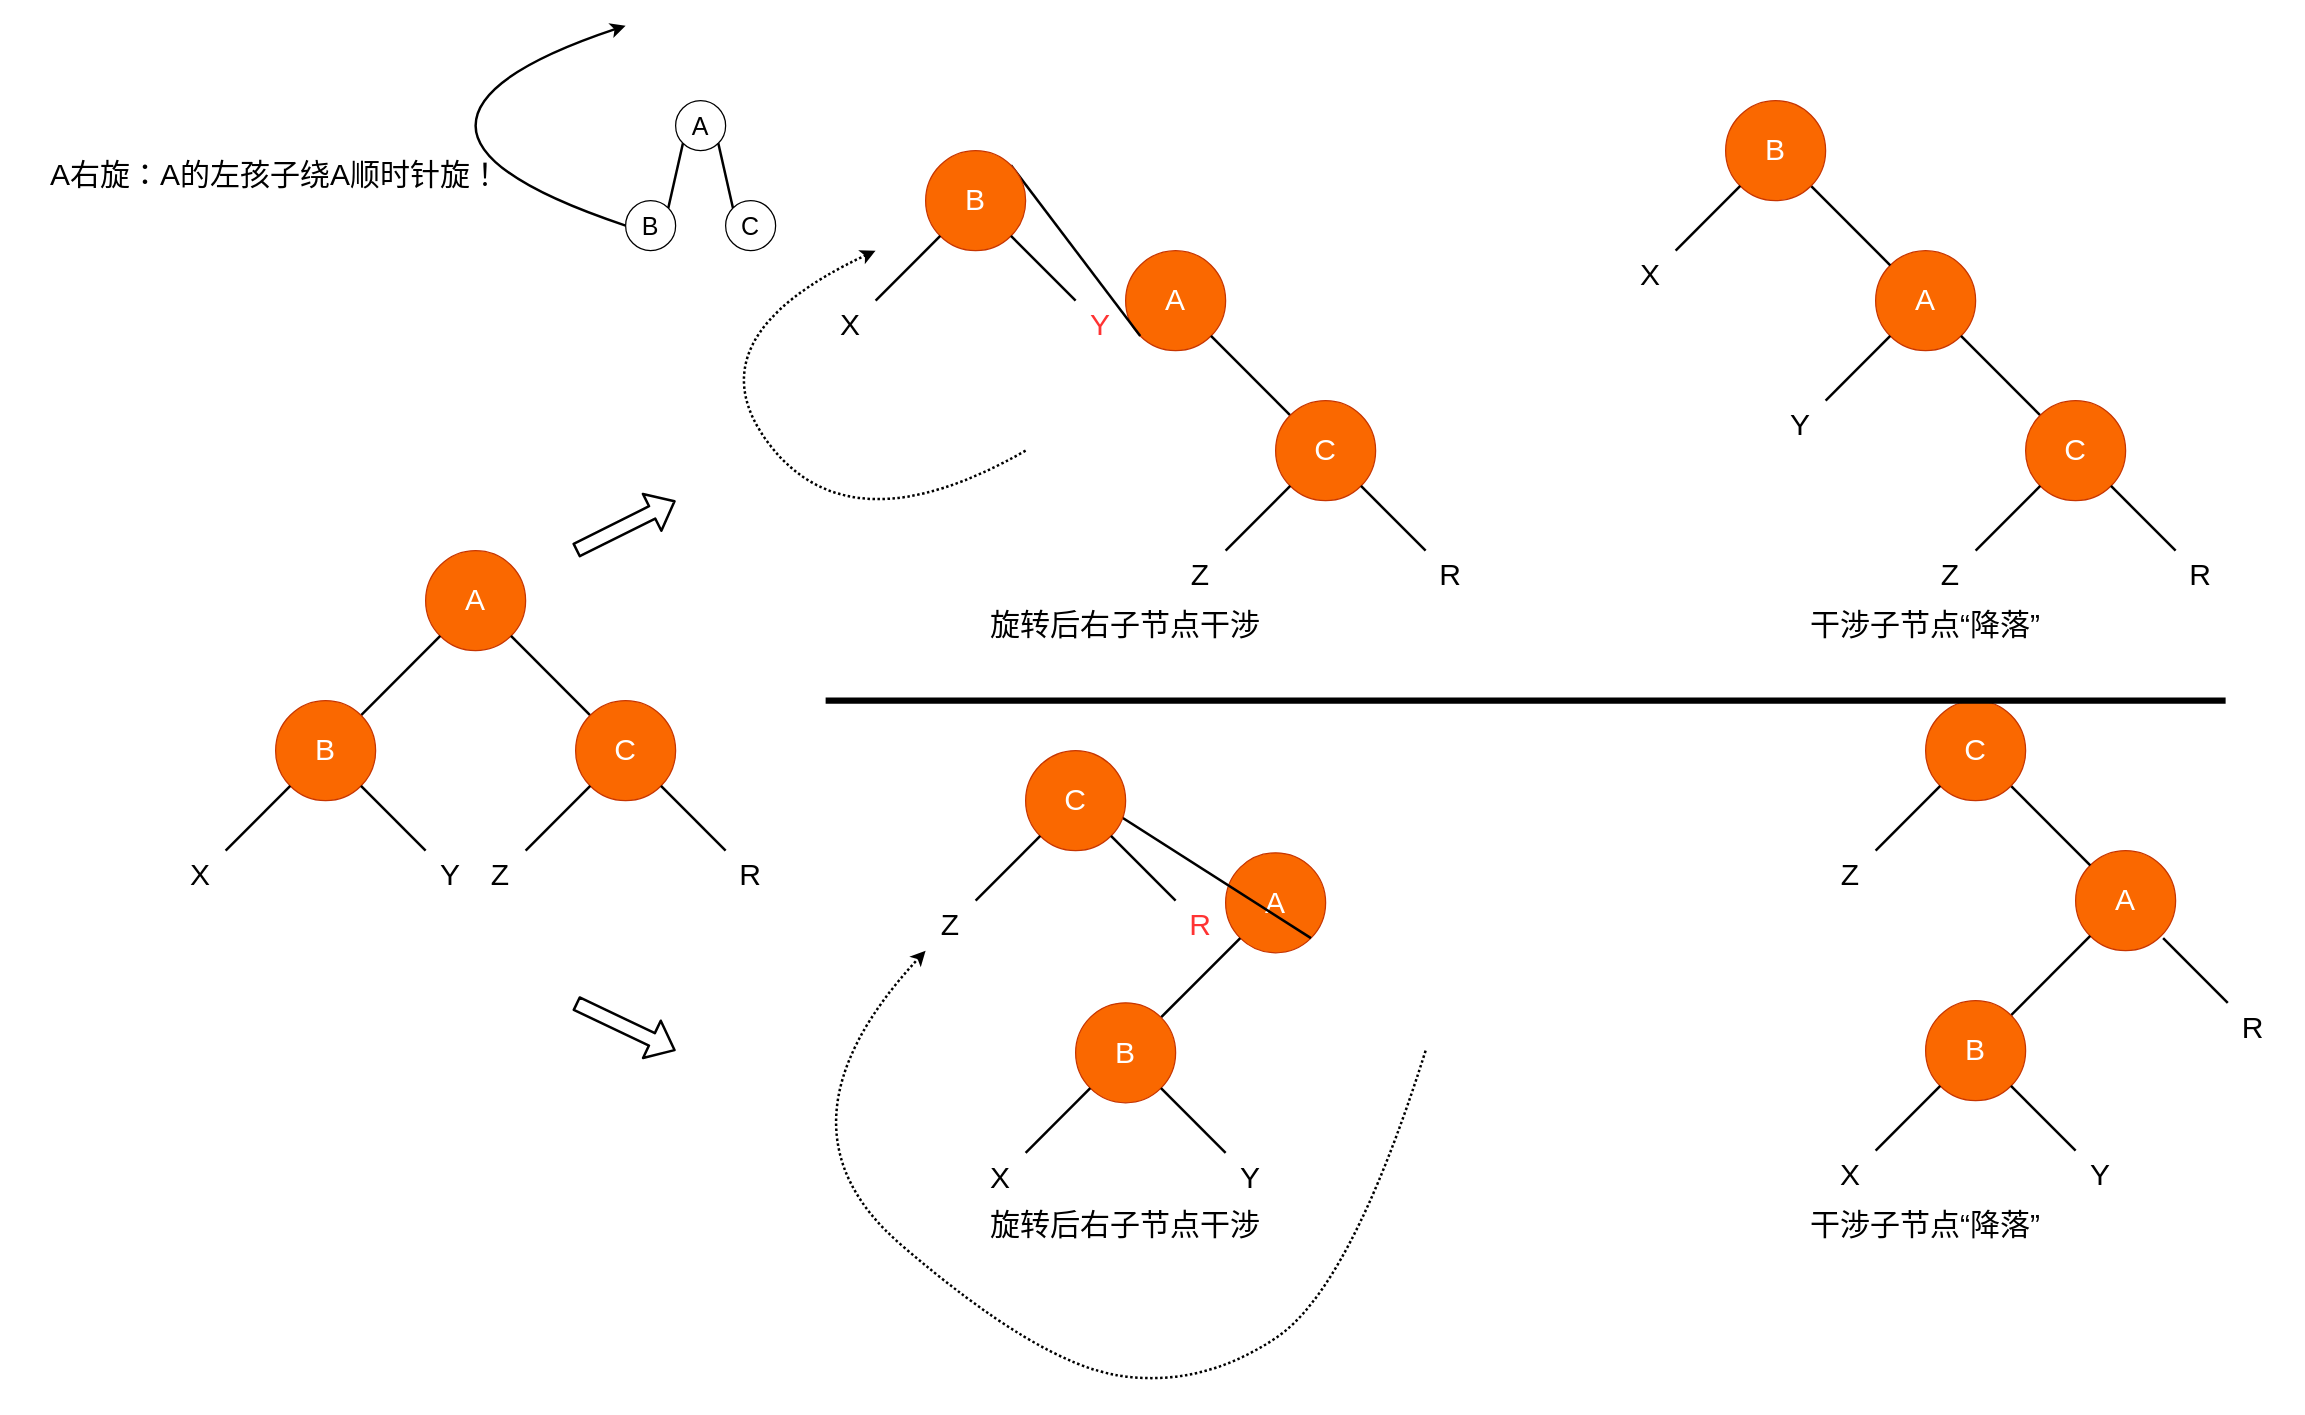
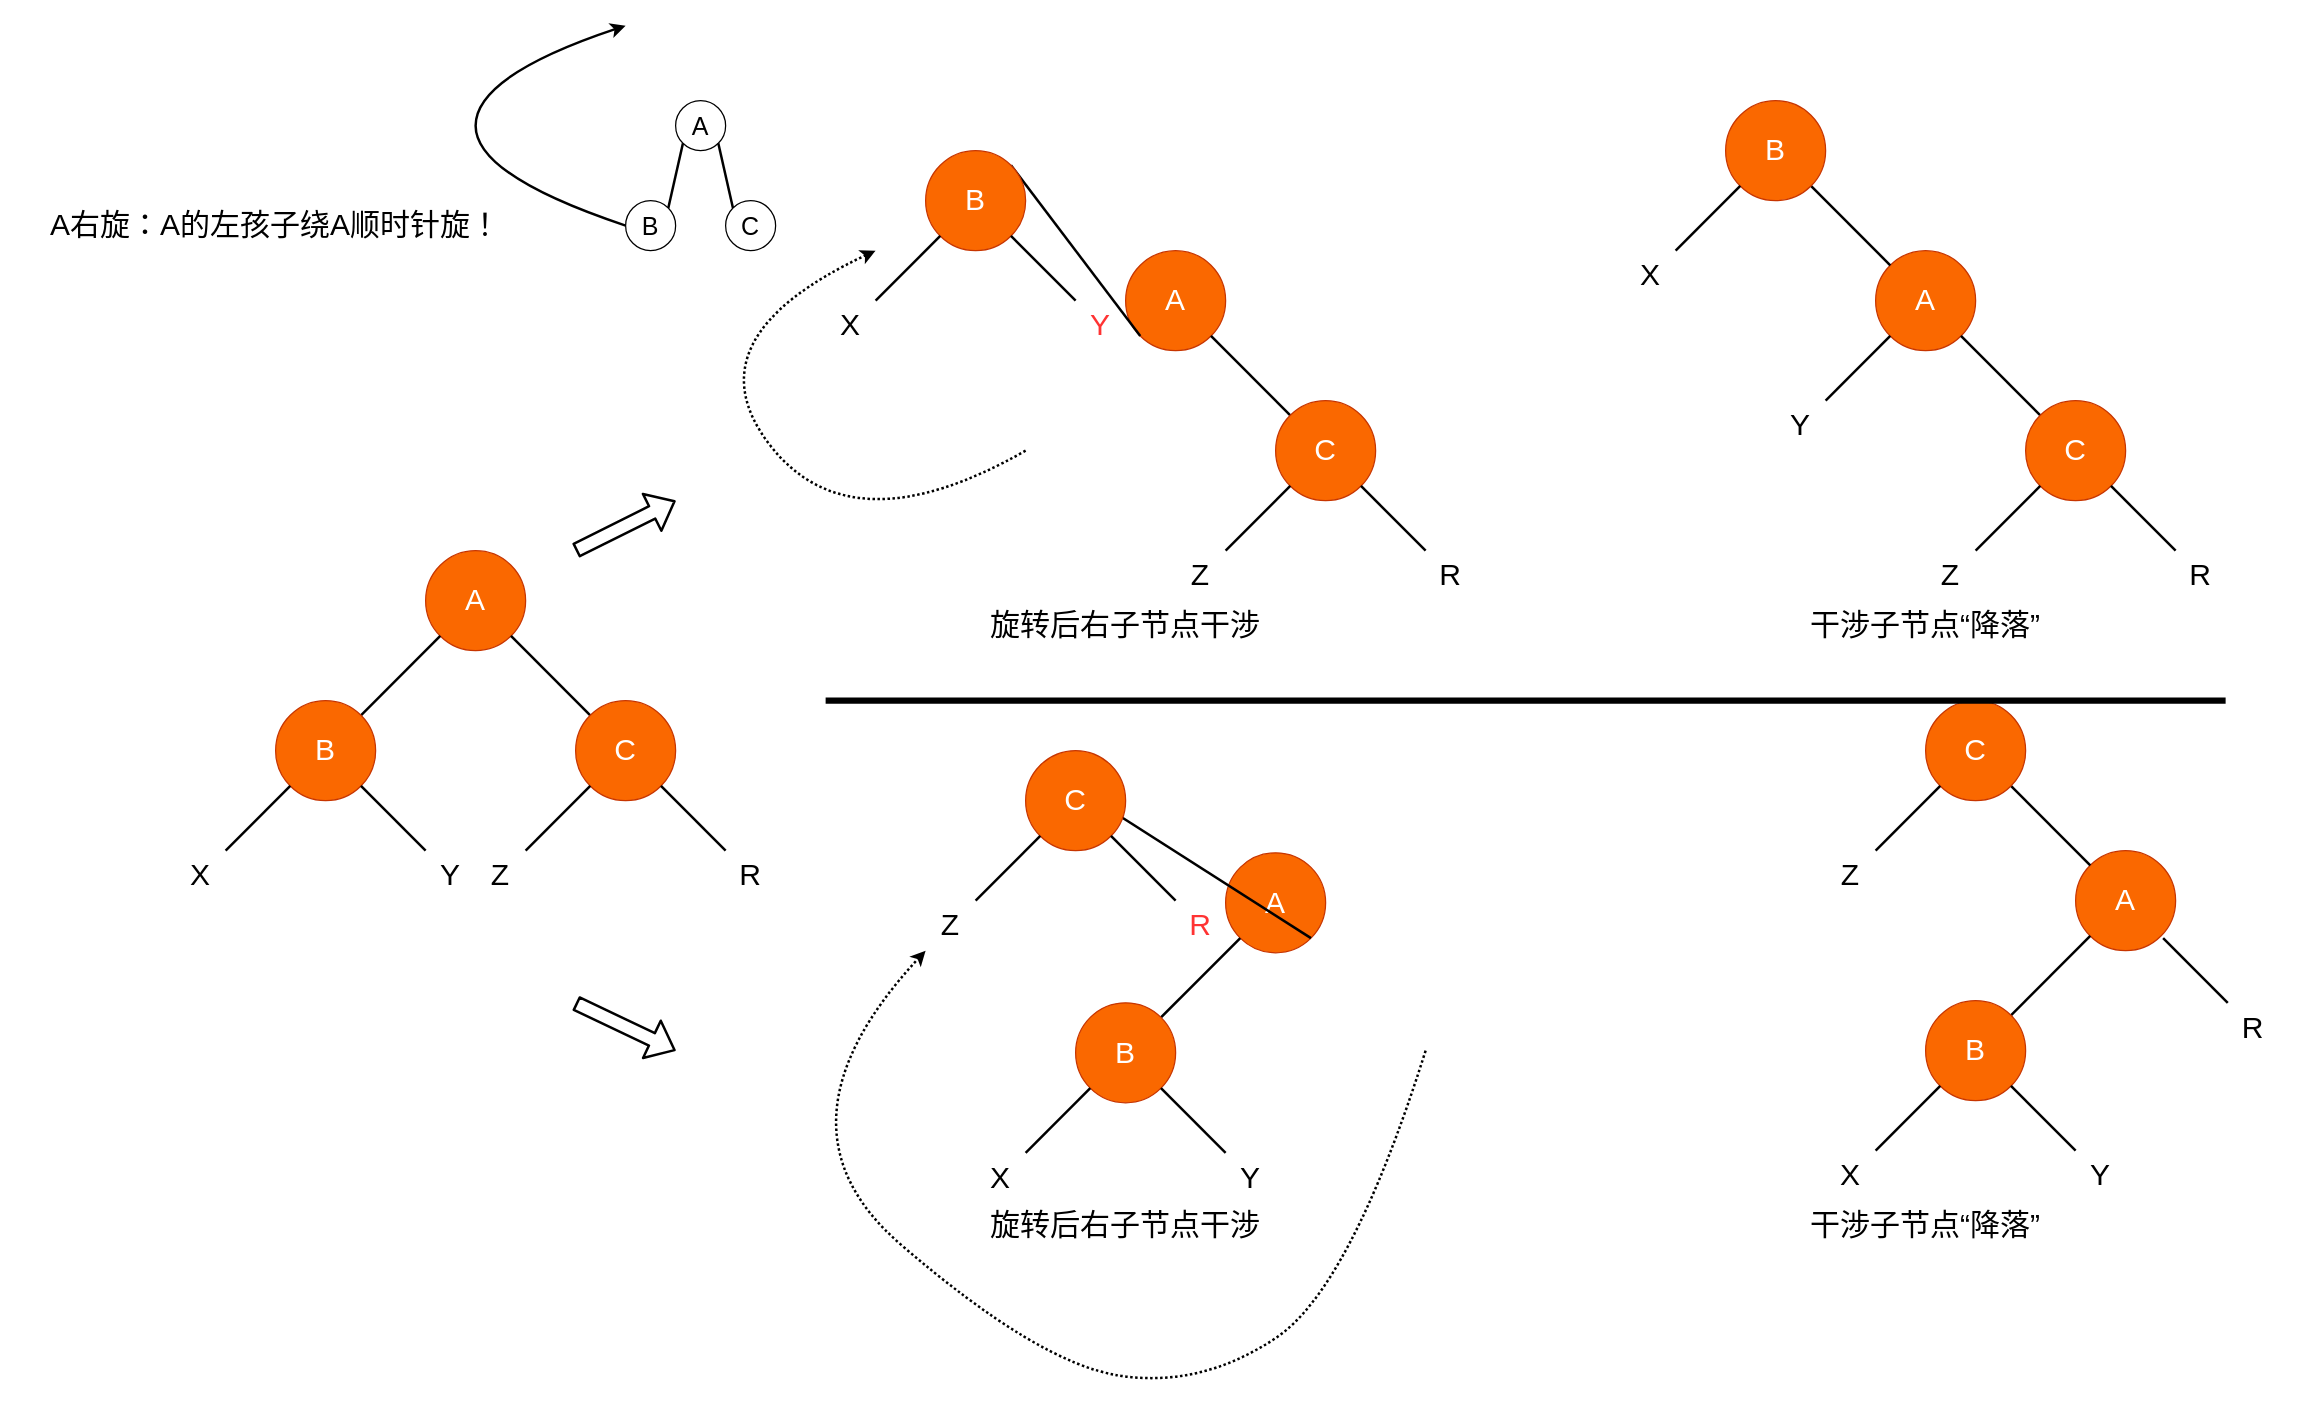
- <mxCell id="77" value="&lt;span style=&quot;font-size: 24px&quot;&gt;A右旋：A的左孩子绕A顺时针旋！&lt;/span&gt;" style="text;html=1;strokeColor=none;fillColor=none;align=center;verticalAlign=middle;whiteSpace=wrap;rounded=0;" vertex="1" parent="1"><mxGeometry x="20" y="120" width="400" height="40" as="geometry" /></mxCell>
+ <mxCell id="77" value="&lt;span style=&quot;font-size: 24px&quot;&gt;A右旋：A的左孩子绕A顺时针旋！&lt;/span&gt;" style="text;html=1;strokeColor=none;fillColor=none;align=center;verticalAlign=middle;whiteSpace=wrap;rounded=0;" vertex="1" parent="1"><mxGeometry y="160" width="400" height="40" as="geometry" x="20" /></mxCell>
